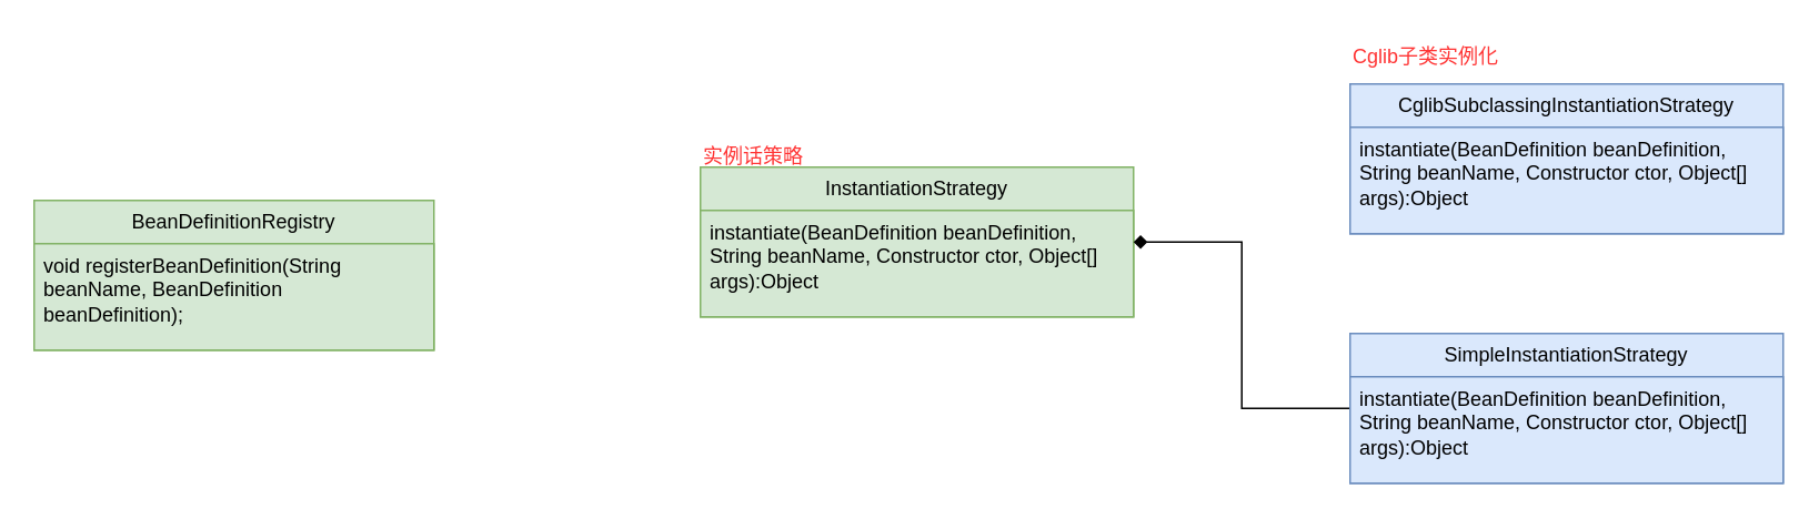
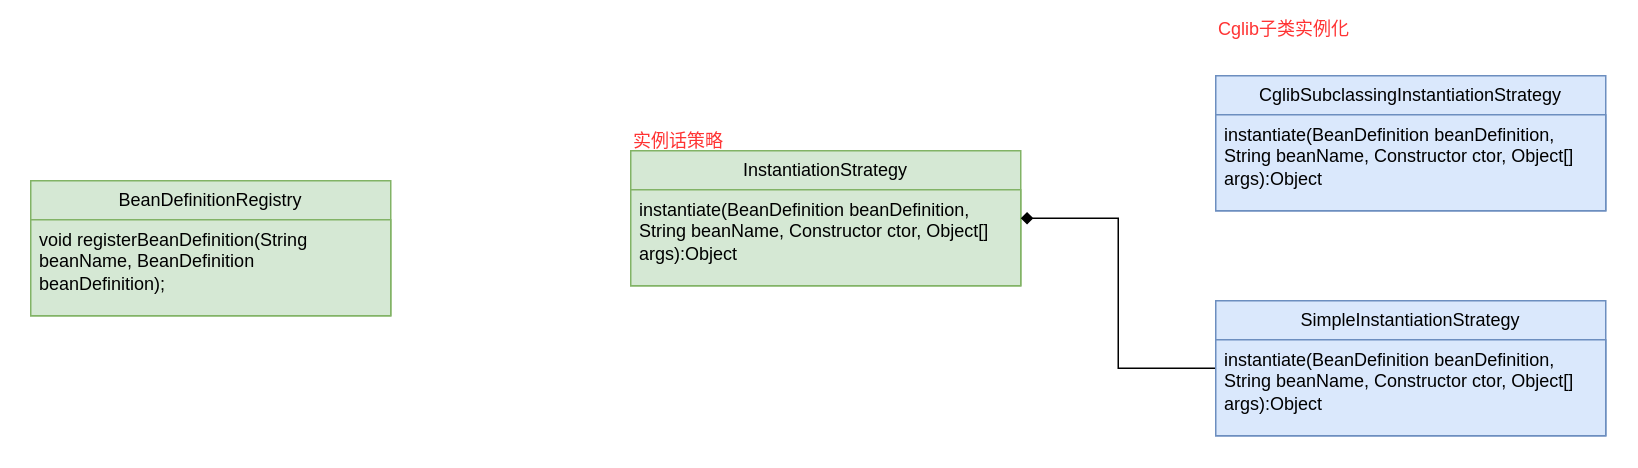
- <mxCell id="12" value="Cglib子类实例化" style="text;whiteSpace=wrap;fontColor=#FF3333;" vertex="1" parent="1"><mxGeometry x="810" y="20" width="90" height="30" as="geometry" /></mxCell>
+ <mxCell id="12" value="Cglib子类实例化" style="text;whiteSpace=wrap;fontColor=#FF3333;" vertex="1" parent="1"><mxGeometry x="810" y="5" width="90" height="30" as="geometry" /></mxCell>
